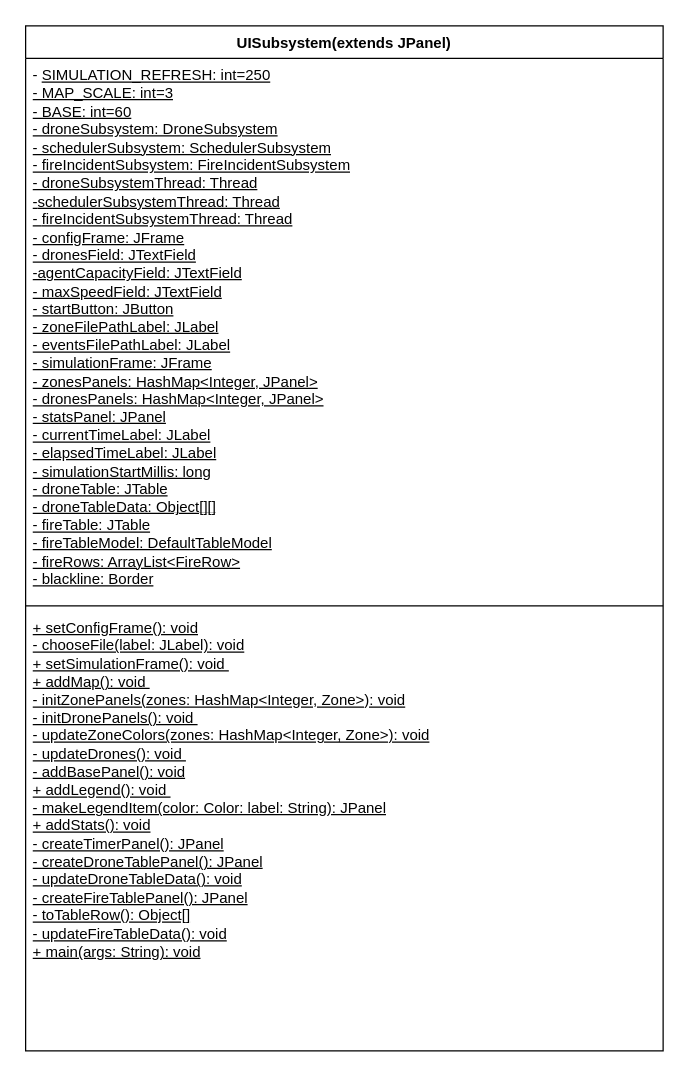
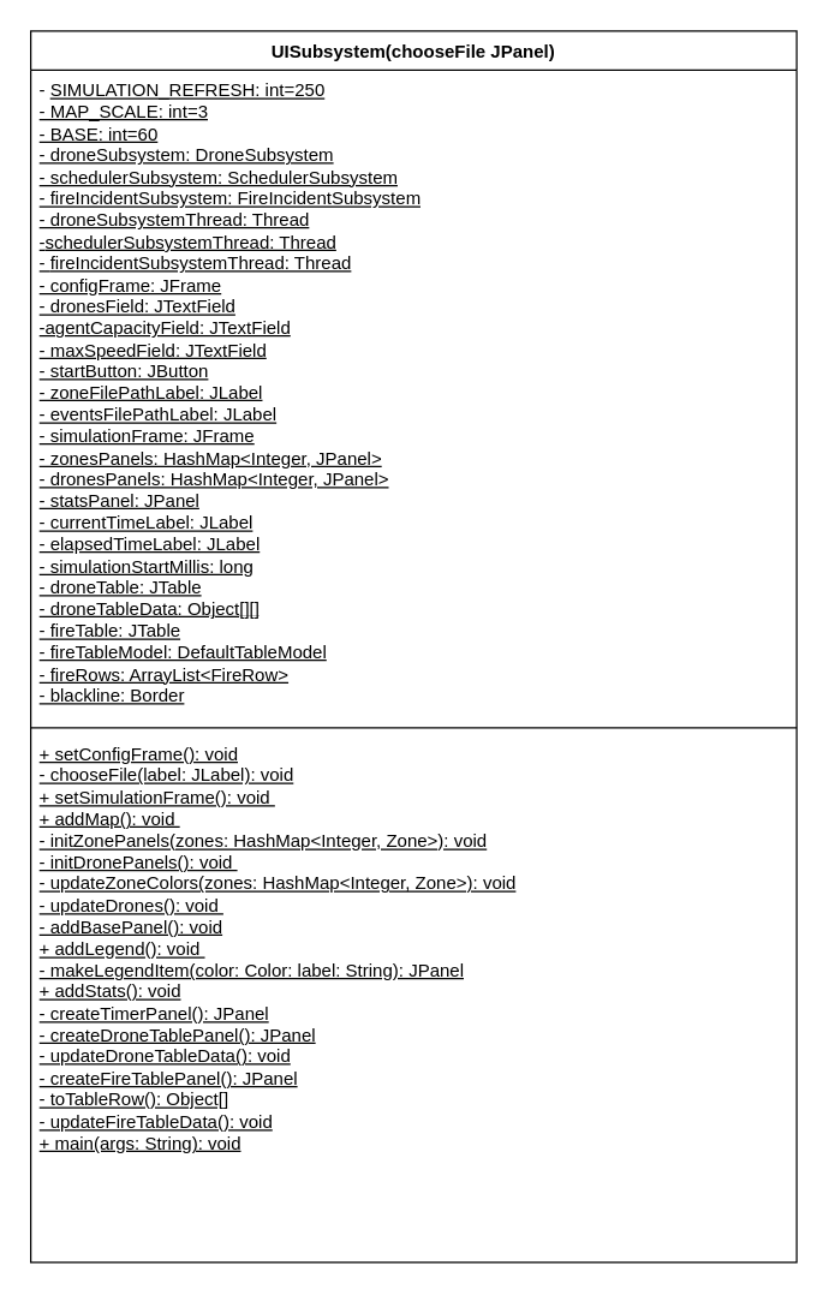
- <mxCell id="2" value="UISubsystem(extends JPanel)" style="swimlane;fontStyle=1;align=center;verticalAlign=top;childLayout=stackLayout;horizontal=1;startSize=26;horizontalStack=0;resizeParent=1;resizeParentMax=0;resizeLast=0;collapsible=1;marginBottom=0;whiteSpace=wrap;html=1;" vertex="1" parent="1"><mxGeometry x="20" y="20" width="510" height="820" as="geometry" /></mxCell>
+ <mxCell id="2" value="UISubsystem(chooseFile JPanel)" style="swimlane;fontStyle=1;align=center;verticalAlign=top;childLayout=stackLayout;horizontal=1;startSize=26;horizontalStack=0;resizeParent=1;resizeParentMax=0;resizeLast=0;collapsible=1;marginBottom=0;whiteSpace=wrap;html=1;" vertex="1" parent="1"><mxGeometry x="20" y="20" width="510" height="820" as="geometry" /></mxCell>
